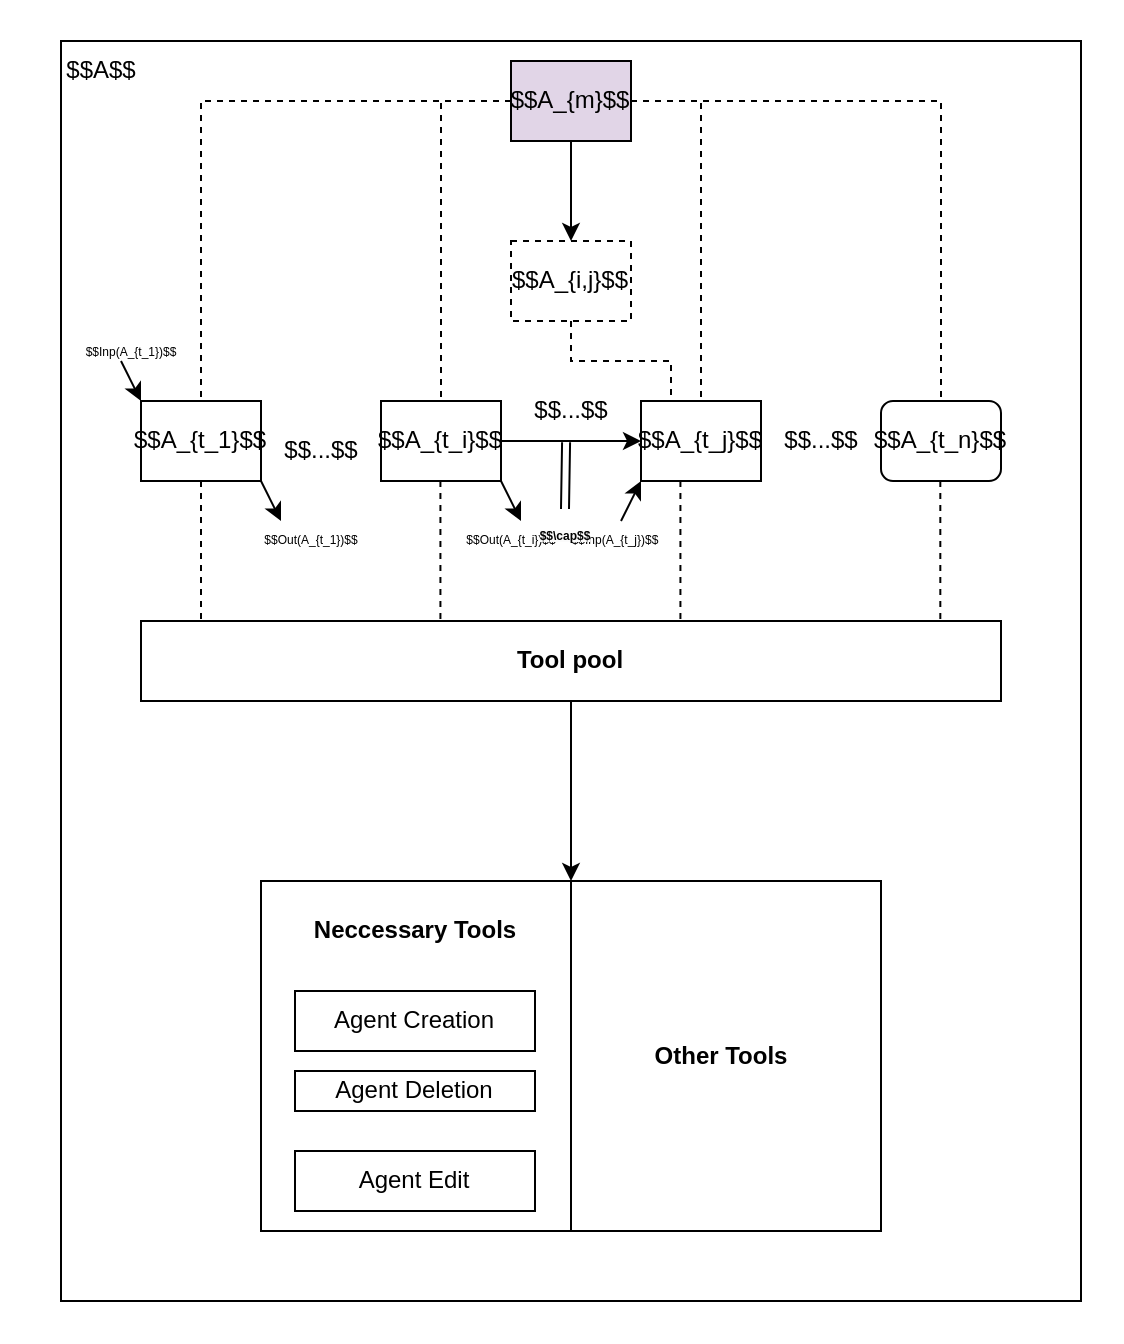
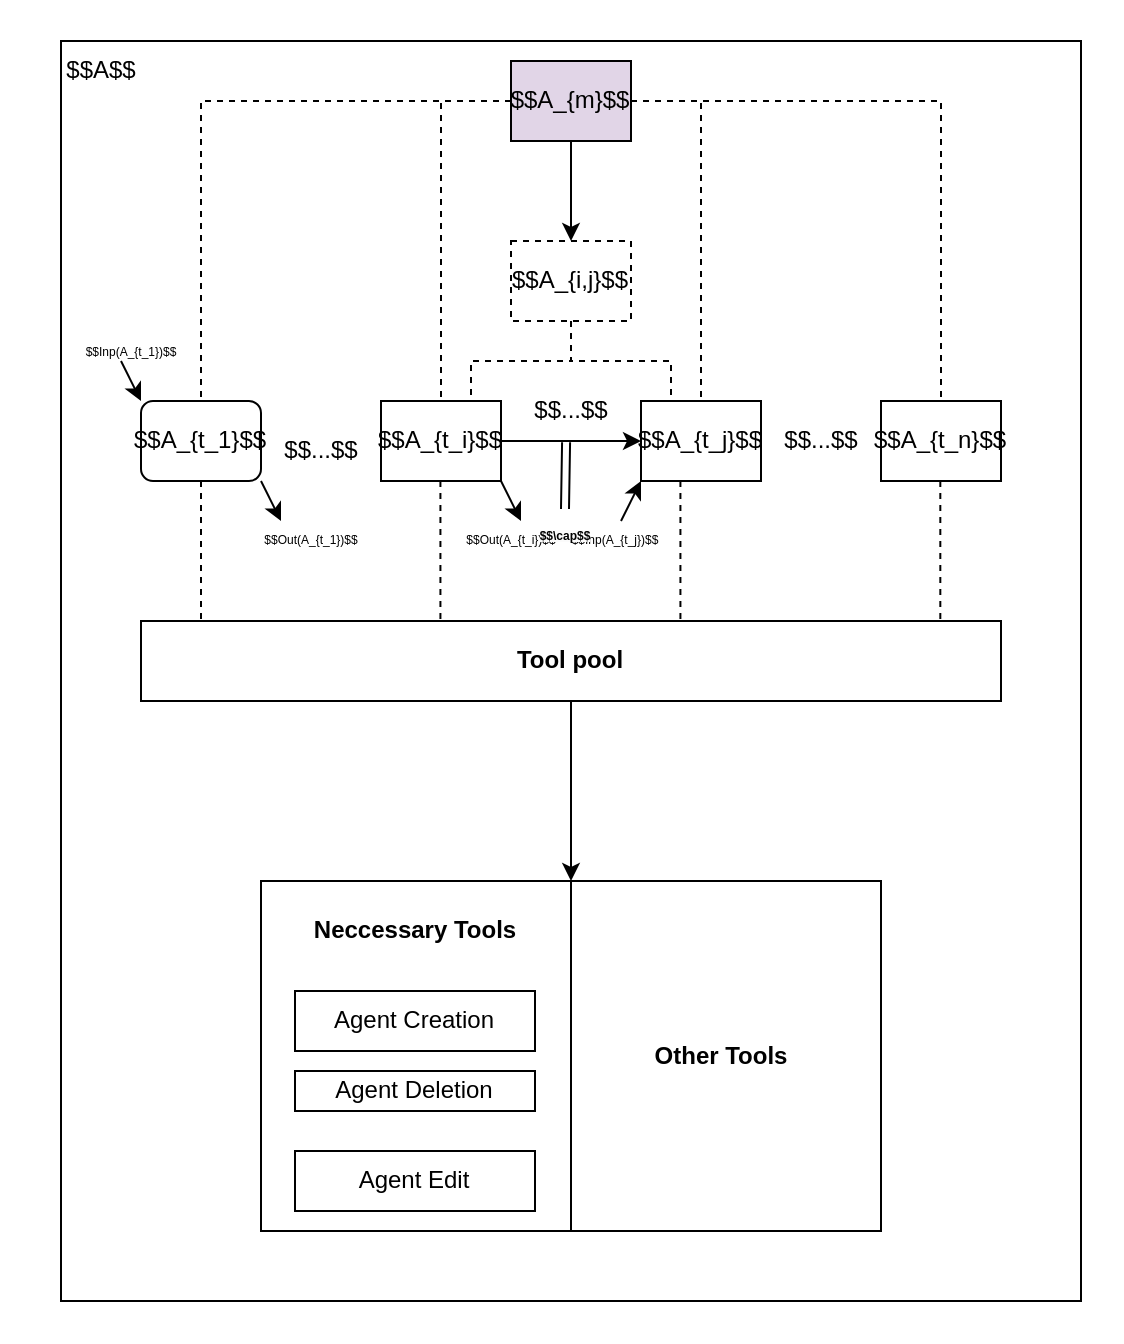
+ <mxCell id="32" style="edgeStyle=orthogonalEdgeStyle;rounded=0;orthogonalLoop=1;jettySize=auto;html=1;entryX=0.75;entryY=0;entryDx=0;entryDy=0;endArrow=none;endFill=0;dashed=1;" edge="1" parent="2" source="34" target="13"><mxGeometry relative="1" as="geometry"><Array as="points"><mxPoint x="255" y="160" /><mxPoint x="205" y="160" /></Array></mxGeometry></mxCell>
- <mxCell id="11" value="$$A_{t_1}$$" style="rounded=0;whiteSpace=wrap;html=1;" vertex="1" parent="2"><mxGeometry x="40" y="180" width="60" height="40" as="geometry" /></mxCell>
+ <mxCell id="11" value="$$A_{t_1}$$" style="whiteSpace=wrap;html=1;rounded=1;" vertex="1" parent="2"><mxGeometry x="40" y="180" width="60" height="40" as="geometry" /></mxCell>
- <mxCell id="16" value="$$A_{t_n}$$" style="whiteSpace=wrap;html=1;rounded=1;" vertex="1" parent="2"><mxGeometry x="410" y="180" width="60" height="40" as="geometry" /></mxCell>
+ <mxCell id="16" value="$$A_{t_n}$$" style="rounded=0;whiteSpace=wrap;html=1;" vertex="1" parent="2"><mxGeometry x="410" y="180" width="60" height="40" as="geometry" /></mxCell>
